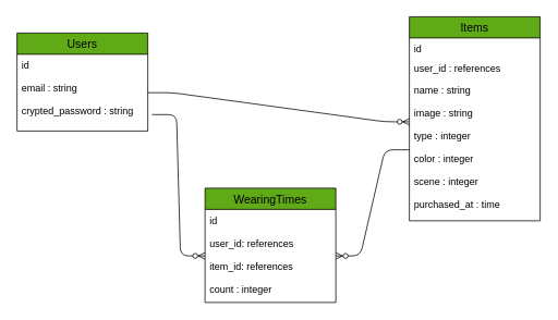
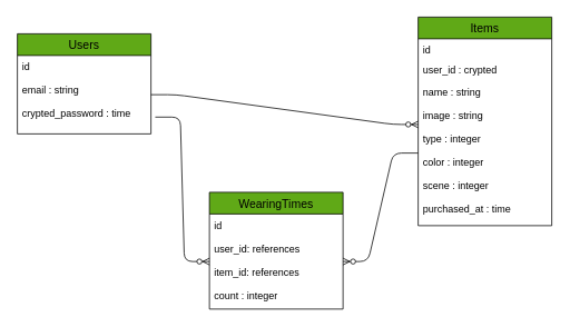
- <mxCell id="12" value="id&#10;&#10;email : string&#10;&#10;crypted_password : string" style="text;strokeColor=none;fillColor=none;spacingLeft=4;spacingRight=4;overflow=hidden;rotatable=0;points=[[0,0.5],[1,0.5]];portConstraint=eastwest;fontSize=12;" parent="11" vertex="1"><mxGeometry y="26" width="160" height="94" as="geometry" /></mxCell>
+ <mxCell id="12" value="id&#10;&#10;email : string&#10;&#10;crypted_password : time" style="text;strokeColor=none;fillColor=none;spacingLeft=4;spacingRight=4;overflow=hidden;rotatable=0;points=[[0,0.5],[1,0.5]];portConstraint=eastwest;fontSize=12;" parent="11" vertex="1"><mxGeometry y="26" width="160" height="94" as="geometry" /></mxCell>
- <mxCell id="9" value="user_id : references" style="text;strokeColor=none;fillColor=none;spacingLeft=4;spacingRight=4;overflow=hidden;rotatable=0;points=[[0,0.5],[1,0.5]];portConstraint=eastwest;fontSize=12;" parent="7" vertex="1"><mxGeometry y="50" width="160" height="26" as="geometry" /></mxCell>
+ <mxCell id="9" value="user_id : crypted" style="text;strokeColor=none;fillColor=none;spacingLeft=4;spacingRight=4;overflow=hidden;rotatable=0;points=[[0,0.5],[1,0.5]];portConstraint=eastwest;fontSize=12;" parent="7" vertex="1"><mxGeometry y="50" width="160" height="26" as="geometry" /></mxCell>
